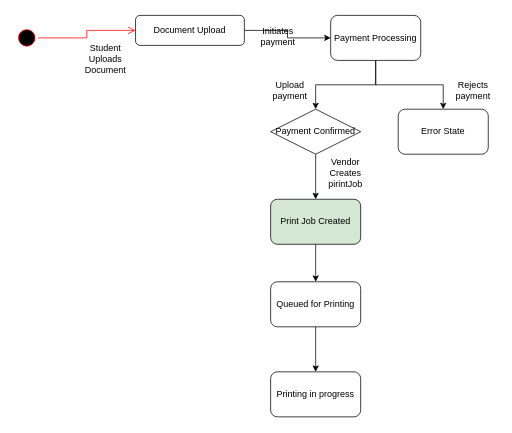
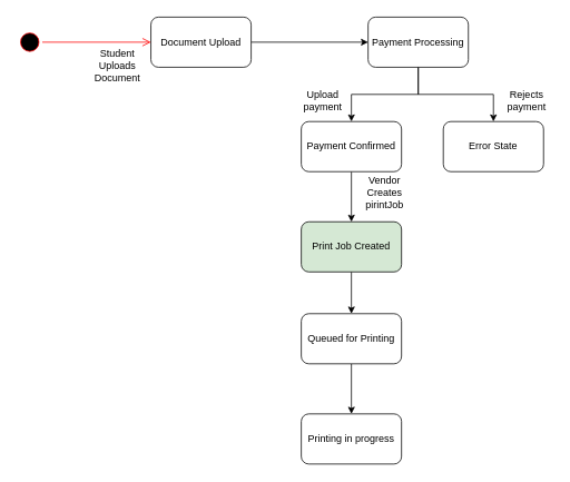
- <mxCell id="5" value="Document Upload" style="rounded=1;whiteSpace=wrap;html=1;" vertex="1" parent="1"><mxGeometry x="180" y="20" width="145" height="40" as="geometry" /></mxCell>
+ <mxCell id="5" value="Document Upload" style="rounded=1;whiteSpace=wrap;html=1;" vertex="1" parent="1"><mxGeometry x="180" y="20" width="120" height="60" as="geometry" /></mxCell>
- <mxCell id="17" value="&lt;div&gt;Initiates payment&lt;/div&gt;" style="text;html=1;align=center;verticalAlign=middle;whiteSpace=wrap;rounded=0;" vertex="1" parent="1"><mxGeometry x="340" y="33" width="60" height="30" as="geometry" /></mxCell>
- <mxCell id="10" value="Payment Confirmed" style="rhombus;whiteSpace=wrap;html=1;" vertex="1" parent="1"><mxGeometry x="360" y="145" width="120" height="60" as="geometry" /></mxCell>
+ <mxCell id="10" value="Payment Confirmed" style="rounded=1;whiteSpace=wrap;html=1;" vertex="1" parent="1"><mxGeometry x="360" y="145" width="120" height="60" as="geometry" /></mxCell>
